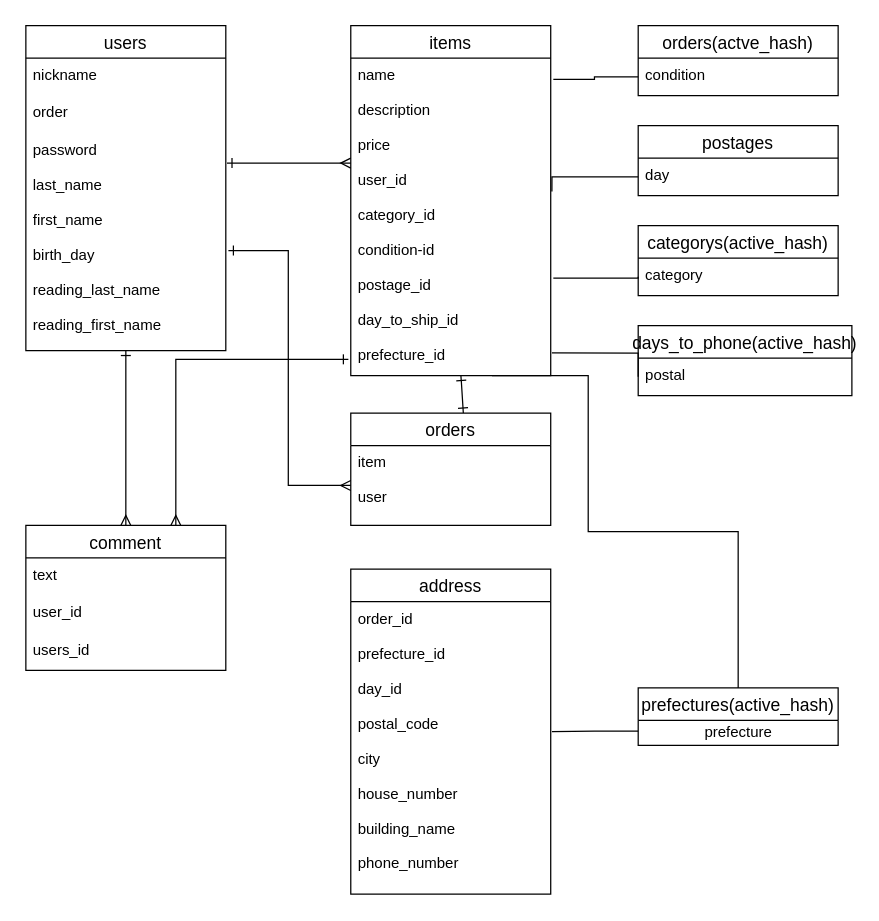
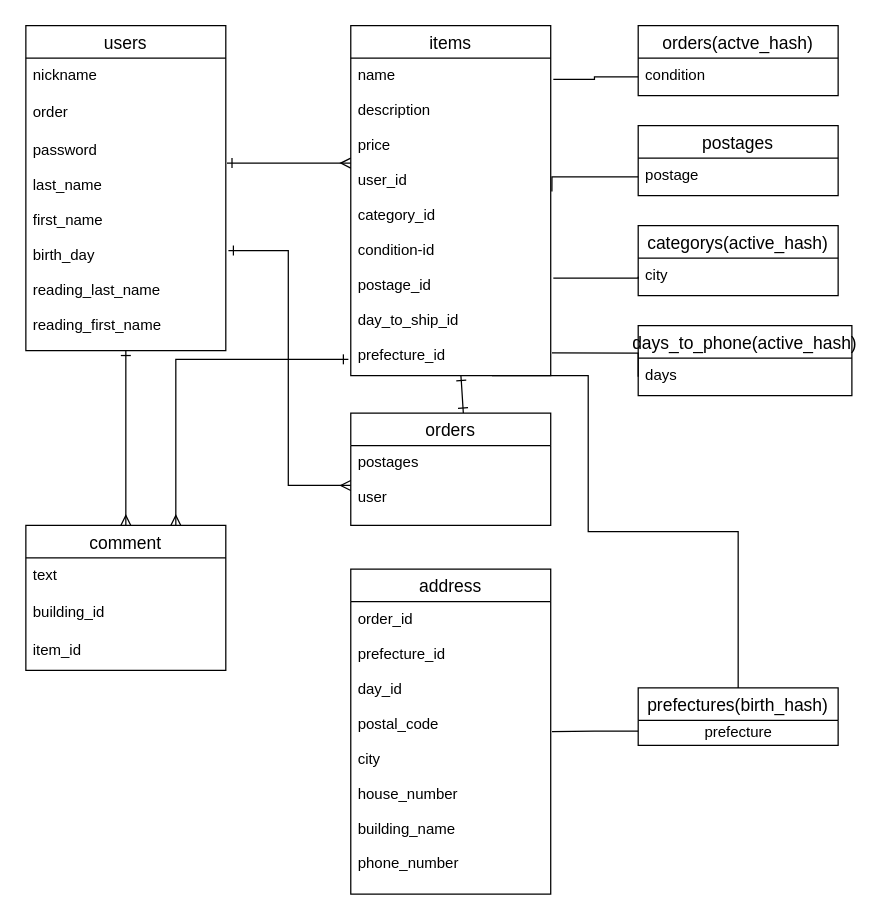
- <mxCell id="26" value="day" style="text;strokeColor=none;fillColor=none;spacingLeft=4;spacingRight=4;overflow=hidden;rotatable=0;points=[[0,0.5],[1,0.5]];portConstraint=eastwest;fontSize=12;" parent="25" vertex="1"><mxGeometry y="26" width="160" height="30" as="geometry" /></mxCell>
+ <mxCell id="26" value="postage" style="text;strokeColor=none;fillColor=none;spacingLeft=4;spacingRight=4;overflow=hidden;rotatable=0;points=[[0,0.5],[1,0.5]];portConstraint=eastwest;fontSize=12;" parent="25" vertex="1"><mxGeometry y="26" width="160" height="30" as="geometry" /></mxCell>
- <mxCell id="24" value="category" style="text;strokeColor=none;fillColor=none;spacingLeft=4;spacingRight=4;overflow=hidden;rotatable=0;points=[[0,0.5],[1,0.5]];portConstraint=eastwest;fontSize=12;" parent="23" vertex="1"><mxGeometry y="26" width="160" height="30" as="geometry" /></mxCell>
+ <mxCell id="24" value="city" style="text;strokeColor=none;fillColor=none;spacingLeft=4;spacingRight=4;overflow=hidden;rotatable=0;points=[[0,0.5],[1,0.5]];portConstraint=eastwest;fontSize=12;" parent="23" vertex="1"><mxGeometry y="26" width="160" height="30" as="geometry" /></mxCell>
- <mxCell id="19" value="postal" style="text;strokeColor=none;fillColor=none;spacingLeft=4;spacingRight=4;overflow=hidden;rotatable=0;points=[[0,0.5],[1,0.5]];portConstraint=eastwest;fontSize=12;" parent="18" vertex="1"><mxGeometry y="26" width="171" height="30" as="geometry" /></mxCell>
+ <mxCell id="19" value="days" style="text;strokeColor=none;fillColor=none;spacingLeft=4;spacingRight=4;overflow=hidden;rotatable=0;points=[[0,0.5],[1,0.5]];portConstraint=eastwest;fontSize=12;" parent="18" vertex="1"><mxGeometry y="26" width="171" height="30" as="geometry" /></mxCell>
- <mxCell id="10" value="item&#10;&#10;user&#10;" style="text;strokeColor=none;fillColor=none;spacingLeft=4;spacingRight=4;overflow=hidden;rotatable=0;points=[[0,0.5],[1,0.5]];portConstraint=eastwest;fontSize=12;" parent="9" vertex="1"><mxGeometry y="26" width="160" height="64" as="geometry" /></mxCell>
+ <mxCell id="10" value="postages&#10;&#10;user&#10;" style="text;strokeColor=none;fillColor=none;spacingLeft=4;spacingRight=4;overflow=hidden;rotatable=0;points=[[0,0.5],[1,0.5]];portConstraint=eastwest;fontSize=12;" parent="9" vertex="1"><mxGeometry y="26" width="160" height="64" as="geometry" /></mxCell>
- <mxCell id="35" value="user_id" style="text;strokeColor=none;fillColor=none;spacingLeft=4;spacingRight=4;overflow=hidden;rotatable=0;points=[[0,0.5],[1,0.5]];portConstraint=eastwest;fontSize=12;" vertex="1" parent="33"><mxGeometry y="56" width="160" height="30" as="geometry" /></mxCell>
+ <mxCell id="35" value="building_id" style="text;strokeColor=none;fillColor=none;spacingLeft=4;spacingRight=4;overflow=hidden;rotatable=0;points=[[0,0.5],[1,0.5]];portConstraint=eastwest;fontSize=12;" vertex="1" parent="33"><mxGeometry y="56" width="160" height="30" as="geometry" /></mxCell>
- <mxCell id="36" value="users_id" style="text;strokeColor=none;fillColor=none;spacingLeft=4;spacingRight=4;overflow=hidden;rotatable=0;points=[[0,0.5],[1,0.5]];portConstraint=eastwest;fontSize=12;" vertex="1" parent="33"><mxGeometry y="86" width="160" height="30" as="geometry" /></mxCell>
+ <mxCell id="36" value="item_id" style="text;strokeColor=none;fillColor=none;spacingLeft=4;spacingRight=4;overflow=hidden;rotatable=0;points=[[0,0.5],[1,0.5]];portConstraint=eastwest;fontSize=12;" vertex="1" parent="33"><mxGeometry y="86" width="160" height="30" as="geometry" /></mxCell>
- <mxCell id="16" value="prefectures(active_hash)" style="swimlane;fontStyle=0;childLayout=stackLayout;horizontal=1;startSize=26;horizontalStack=0;resizeParent=1;resizeParentMax=0;resizeLast=0;collapsible=1;marginBottom=0;align=center;fontSize=14;" parent="1" vertex="1"><mxGeometry x="510" y="550" width="160" height="46" as="geometry" /></mxCell>
+ <mxCell id="16" value="prefectures(birth_hash)" style="swimlane;fontStyle=0;childLayout=stackLayout;horizontal=1;startSize=26;horizontalStack=0;resizeParent=1;resizeParentMax=0;resizeLast=0;collapsible=1;marginBottom=0;align=center;fontSize=14;" parent="1" vertex="1"><mxGeometry x="510" y="550" width="160" height="46" as="geometry" /></mxCell>
